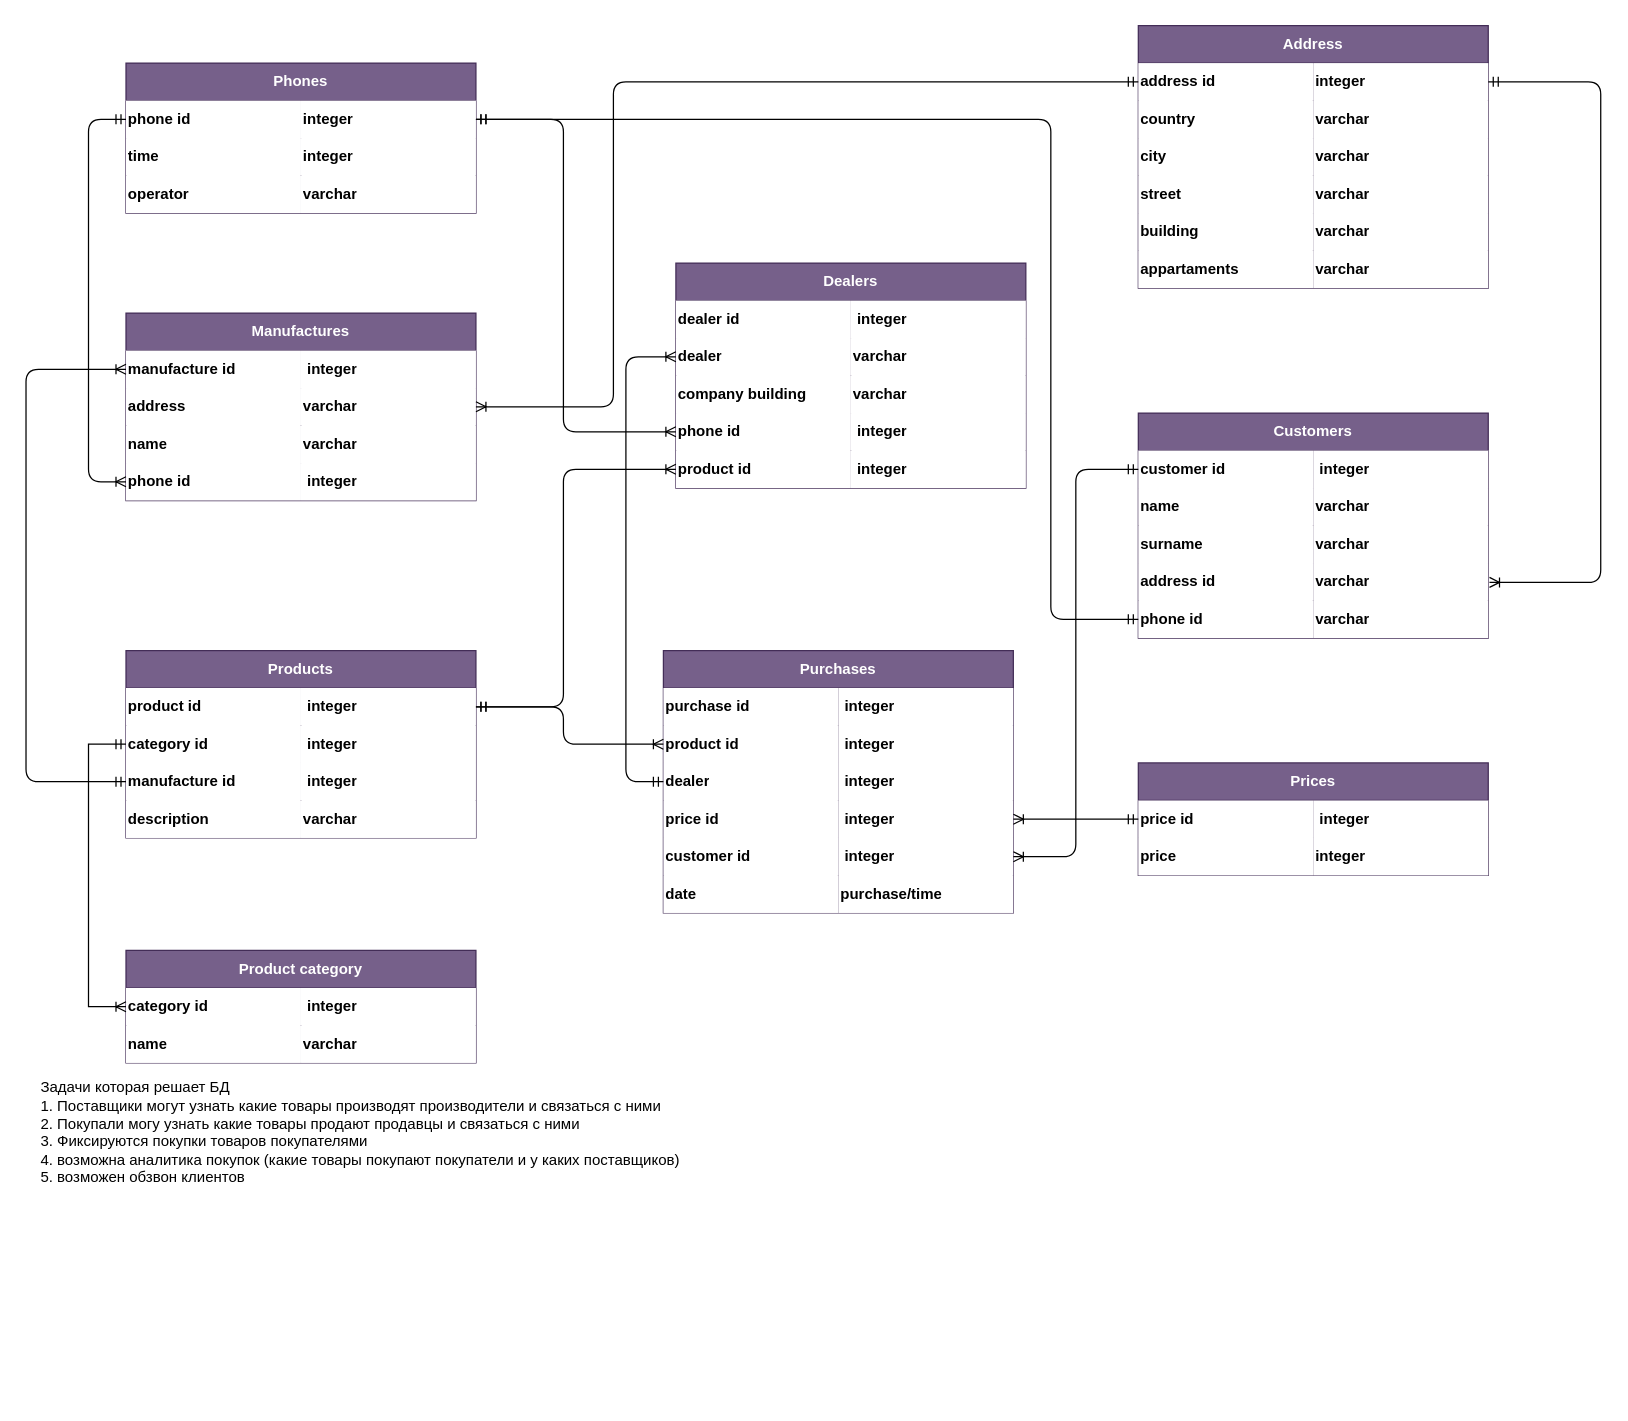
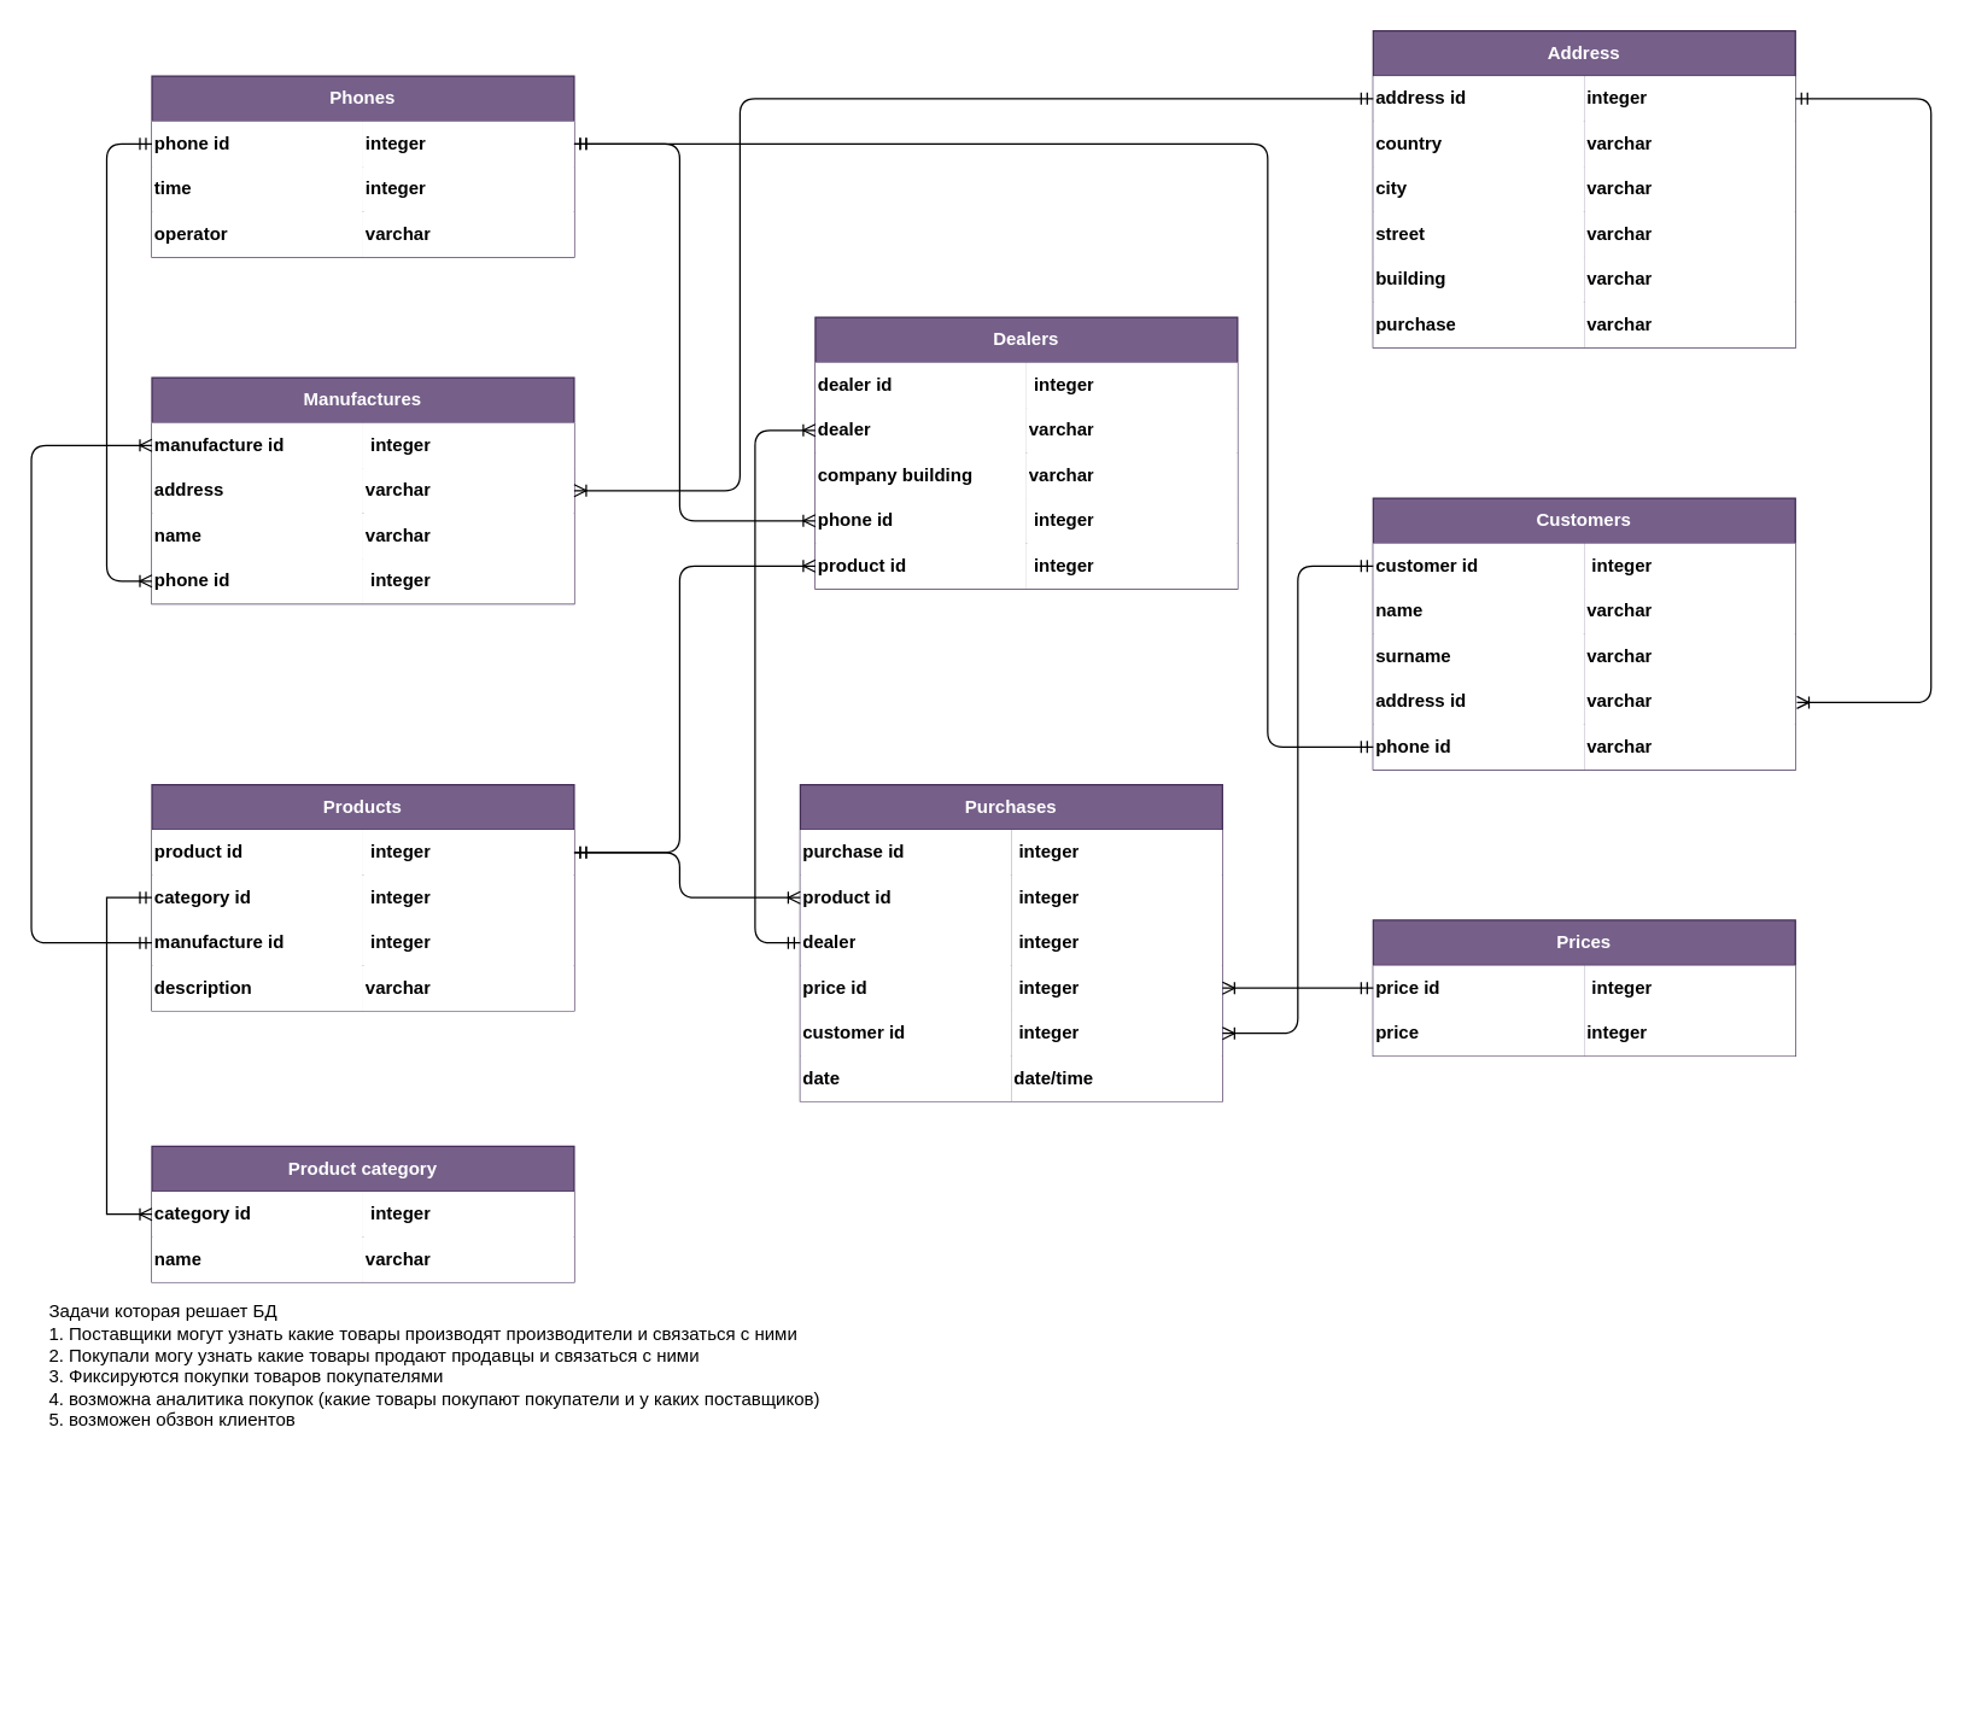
- <mxCell id="127" value="&lt;font color=&quot;#000000&quot;&gt;appartaments&lt;/font&gt;" style="shape=partialRectangle;connectable=0;fillColor=#FFFFFF;top=0;left=0;bottom=0;right=0;fontStyle=1;overflow=hidden;html=1;whiteSpace=wrap;strokeWidth=1;strokeColor=#000000;perimeterSpacing=1;align=left;textShadow=0;" parent="126" vertex="1"><mxGeometry width="140" height="30" as="geometry"><mxRectangle width="140" height="30" as="alternateBounds" /></mxGeometry></mxCell>
+ <mxCell id="127" value="&lt;font color=&quot;#000000&quot;&gt;purchase&lt;/font&gt;" style="shape=partialRectangle;connectable=0;fillColor=#FFFFFF;top=0;left=0;bottom=0;right=0;fontStyle=1;overflow=hidden;html=1;whiteSpace=wrap;strokeWidth=1;strokeColor=#000000;perimeterSpacing=1;align=left;textShadow=0;" parent="126" vertex="1"><mxGeometry width="140" height="30" as="geometry"><mxRectangle width="140" height="30" as="alternateBounds" /></mxGeometry></mxCell>
- <mxCell id="92" value="purchase/time" style="shape=partialRectangle;connectable=0;fillColor=#FFFFFF;top=0;left=0;bottom=0;right=0;fontStyle=1;overflow=hidden;html=1;whiteSpace=wrap;strokeColor=#000000;fontColor=#000000;perimeterSpacing=1;align=left;" parent="90" vertex="1"><mxGeometry x="140" width="140" height="30" as="geometry"><mxRectangle width="140" height="30" as="alternateBounds" /></mxGeometry></mxCell>
+ <mxCell id="92" value="date/time" style="shape=partialRectangle;connectable=0;fillColor=#FFFFFF;top=0;left=0;bottom=0;right=0;fontStyle=1;overflow=hidden;html=1;whiteSpace=wrap;strokeColor=#000000;fontColor=#000000;perimeterSpacing=1;align=left;" parent="90" vertex="1"><mxGeometry x="140" width="140" height="30" as="geometry"><mxRectangle width="140" height="30" as="alternateBounds" /></mxGeometry></mxCell>
